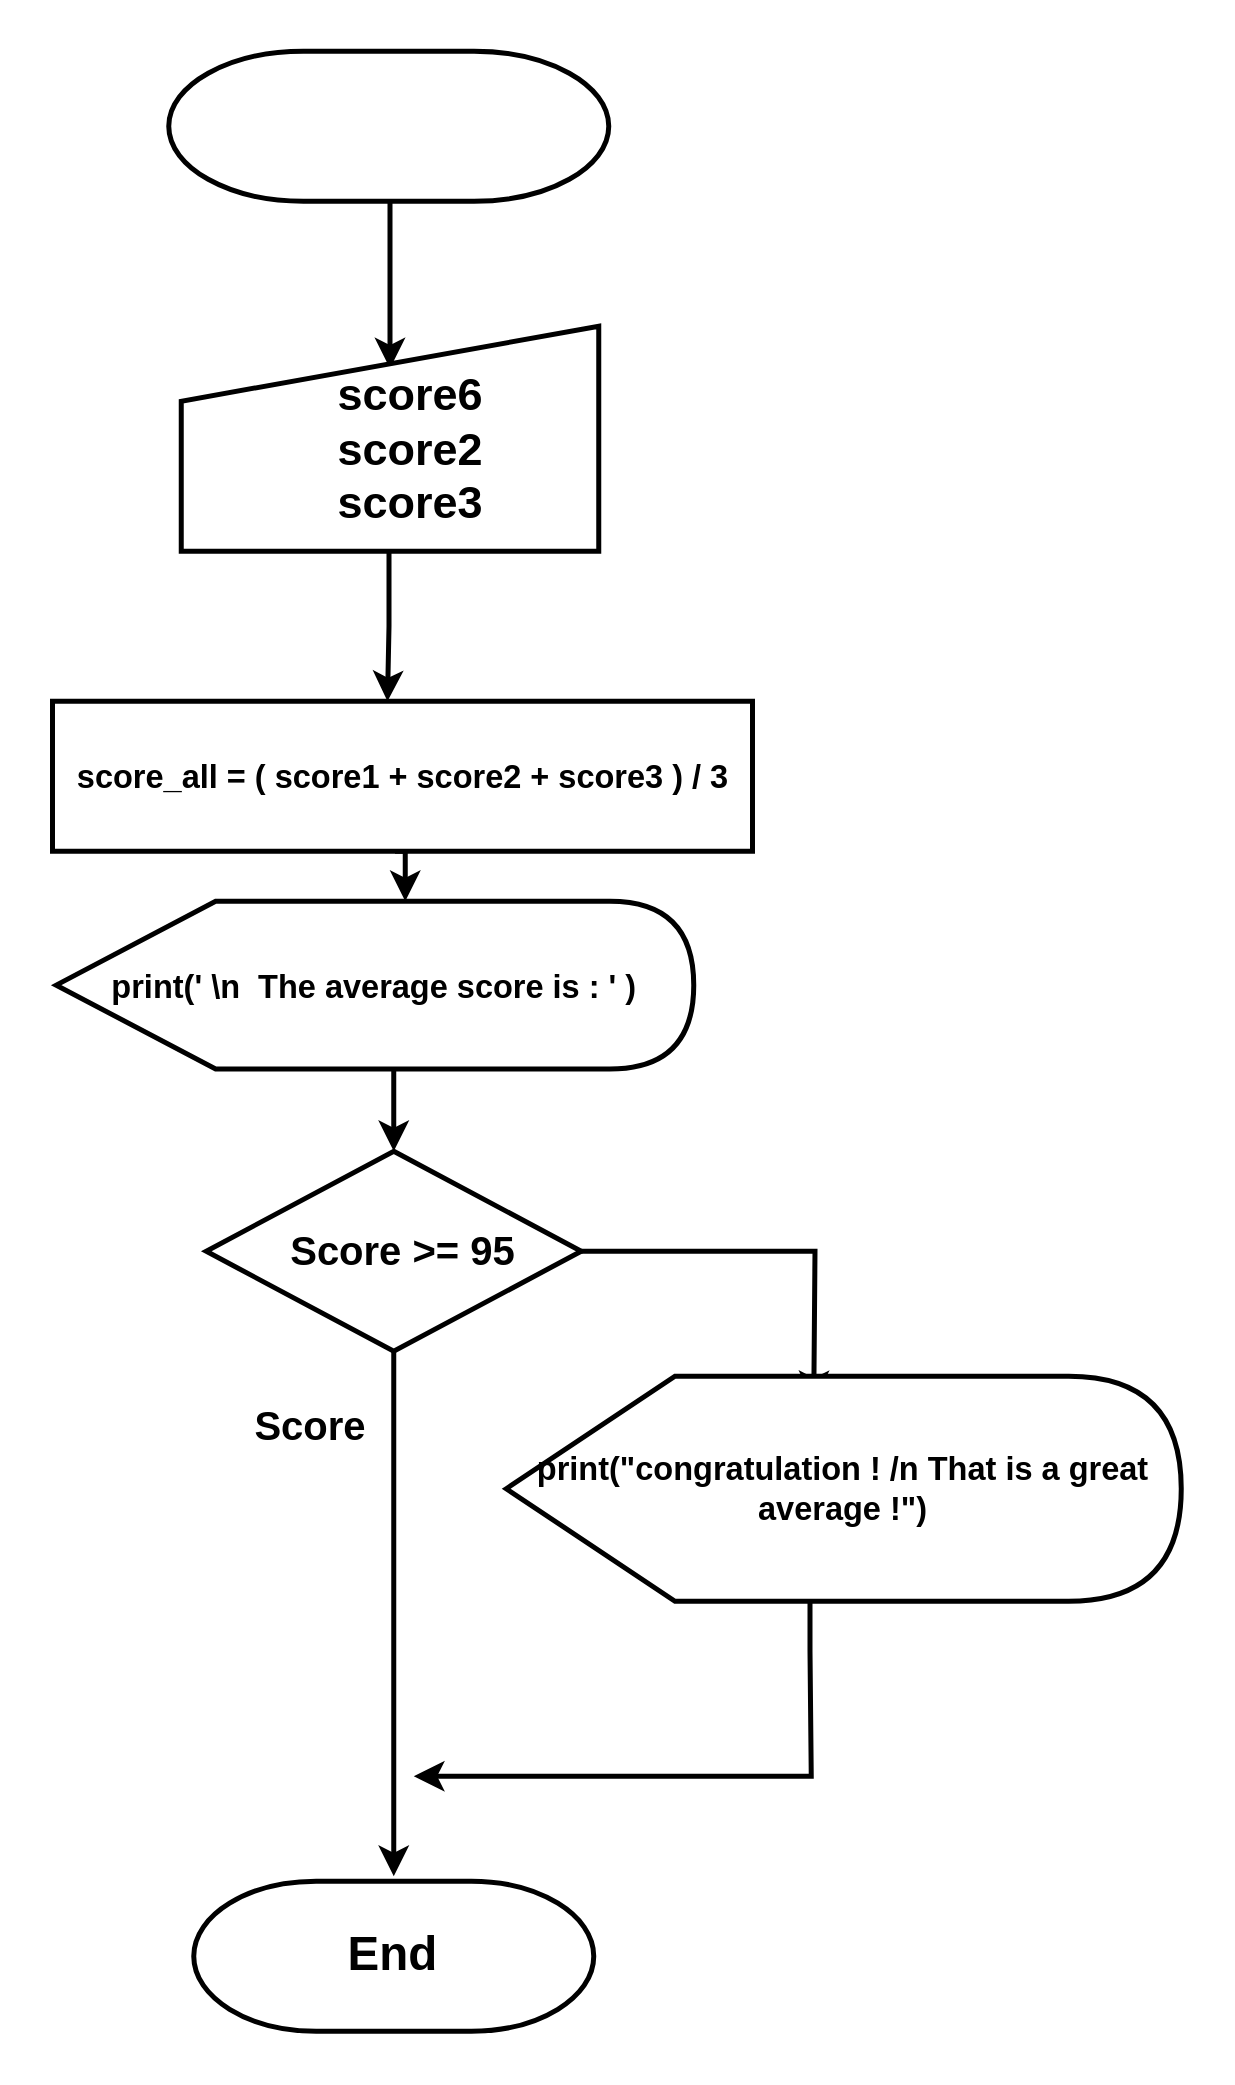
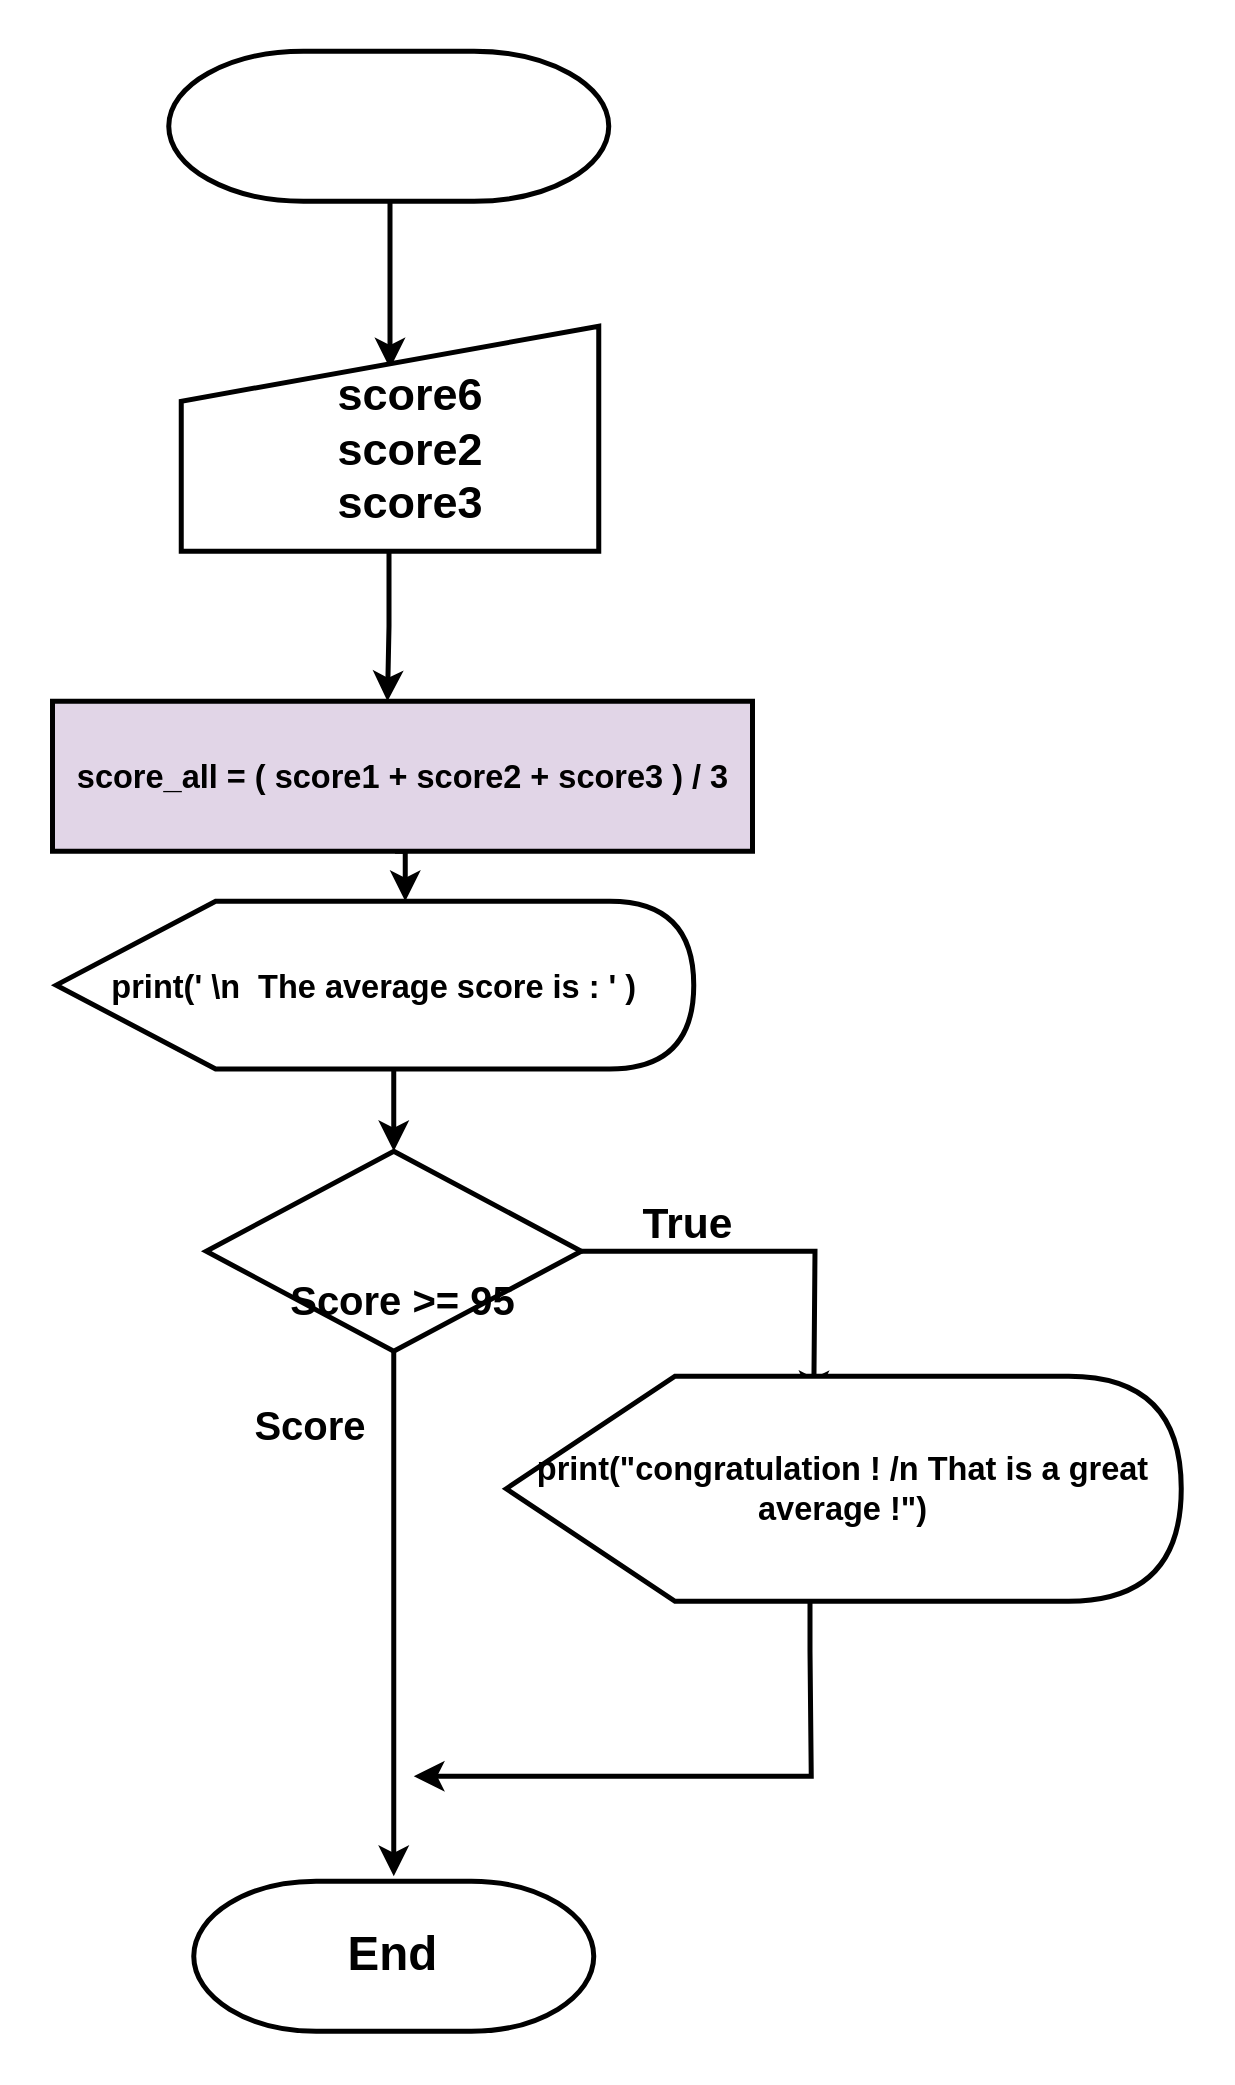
- <mxCell id="15" value="&lt;b&gt;&lt;font style=&quot;font-size: 13px&quot;&gt;score_all = ( score1 + score2 + score3 ) / 3&lt;/font&gt;&lt;/b&gt;" style="rounded=0;whiteSpace=wrap;html=1;strokeWidth=2;" vertex="1" parent="1"><mxGeometry x="20.5" y="280" width="280" height="60" as="geometry" /></mxCell>
+ <mxCell id="15" value="&lt;b&gt;&lt;font style=&quot;font-size: 13px&quot;&gt;score_all = ( score1 + score2 + score3 ) / 3&lt;/font&gt;&lt;/b&gt;" style="rounded=0;whiteSpace=wrap;html=1;strokeWidth=2;fillColor=#e1d5e7;" vertex="1" parent="1"><mxGeometry x="20.5" y="280" width="280" height="60" as="geometry" /></mxCell>
+ <mxCell id="12" value="&lt;b&gt;&lt;font style=&quot;font-size: 17px&quot;&gt;True&lt;/font&gt;&lt;/b&gt;" style="text;html=1;strokeColor=none;fillColor=none;align=center;verticalAlign=middle;whiteSpace=wrap;rounded=0;" vertex="1" parent="1"><mxGeometry x="255" y="480" width="40" height="20" as="geometry" /></mxCell>
- <mxCell id="10" value="&lt;font style=&quot;font-size: 16px&quot;&gt;&lt;b&gt;Score &amp;gt;= 95&lt;/b&gt;&lt;/font&gt;" style="text;html=1;strokeColor=none;fillColor=none;align=center;verticalAlign=middle;whiteSpace=wrap;rounded=0;" vertex="1" parent="1"><mxGeometry x="110.5" y="490" width="100" height="20" as="geometry" /></mxCell>
+ <mxCell id="10" value="&lt;font style=&quot;font-size: 16px&quot;&gt;&lt;b&gt;Score &amp;gt;= 95&lt;/b&gt;&lt;/font&gt;" style="text;html=1;strokeColor=none;fillColor=none;align=center;verticalAlign=middle;whiteSpace=wrap;rounded=0;" vertex="1" parent="1"><mxGeometry x="110.5" y="510" width="100" height="20" as="geometry" /></mxCell>
